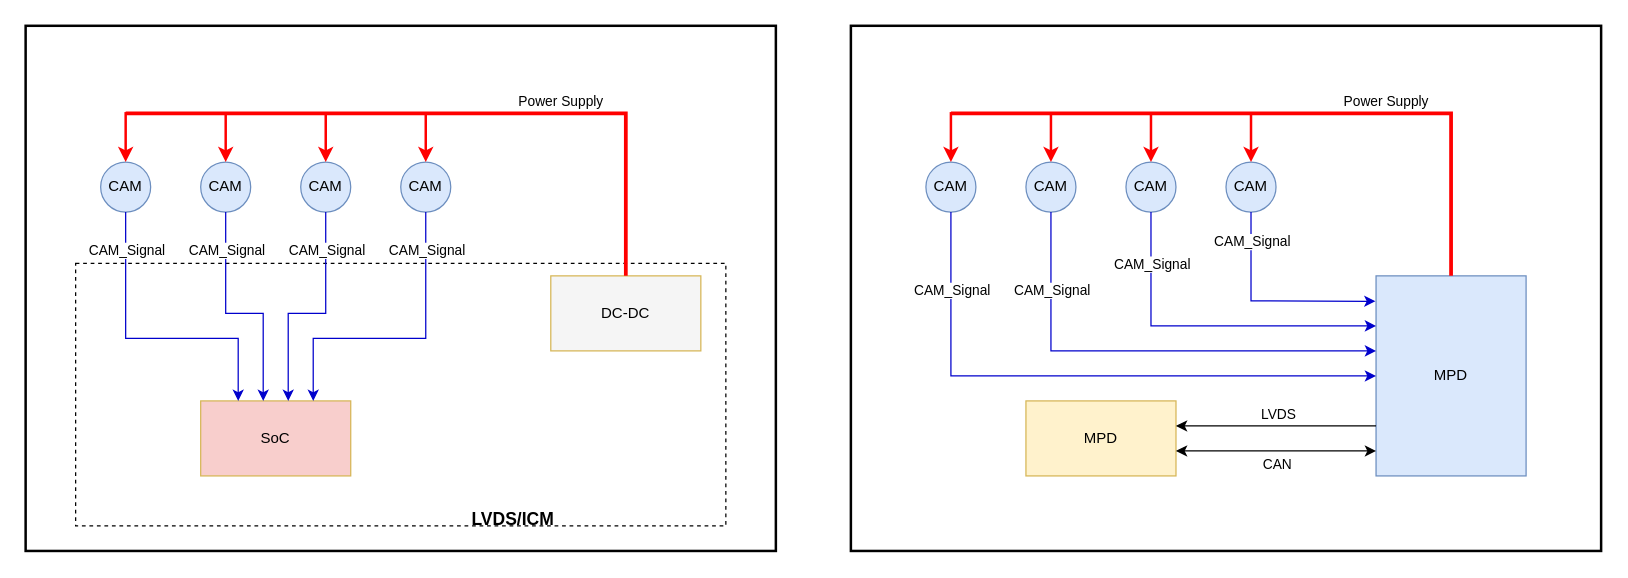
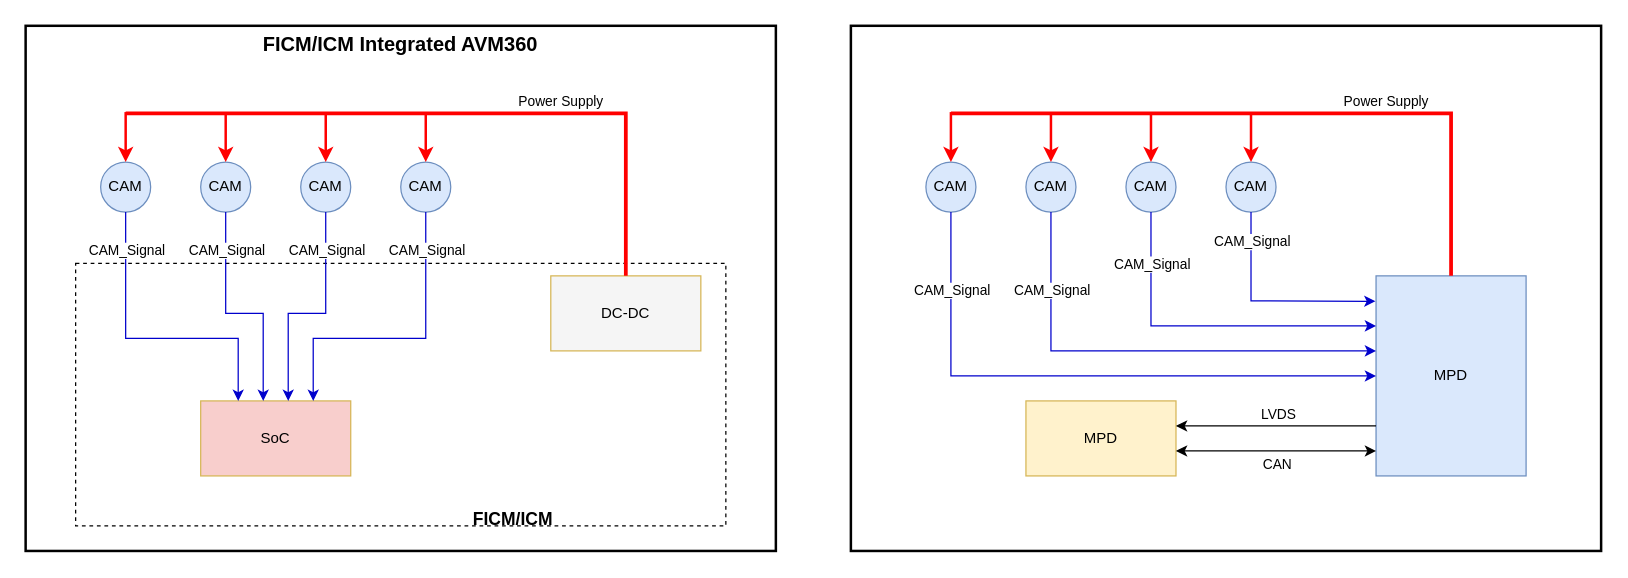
+ <mxCell id="25" value="FICM/ICM Integrated AVM360" style="text;strokeColor=none;align=center;fillColor=none;html=1;verticalAlign=middle;whiteSpace=wrap;rounded=0;fontSize=16;fontStyle=1" vertex="1" parent="1"><mxGeometry x="20" y="20" width="600" height="30" as="geometry" /></mxCell>
- <mxCell id="26" value="LVDS/ICM" style="text;strokeColor=none;align=center;fillColor=none;html=1;verticalAlign=middle;whiteSpace=wrap;rounded=0;strokeWidth=1;fontSize=14;fontStyle=1" vertex="1" parent="1"><mxGeometry x="150" y="400" width="520" height="30" as="geometry" /></mxCell>
+ <mxCell id="26" value="FICM/ICM" style="text;strokeColor=none;align=center;fillColor=none;html=1;verticalAlign=middle;whiteSpace=wrap;rounded=0;strokeWidth=1;fontSize=14;fontStyle=1" vertex="1" parent="1"><mxGeometry x="150" y="400" width="520" height="30" as="geometry" /></mxCell>
